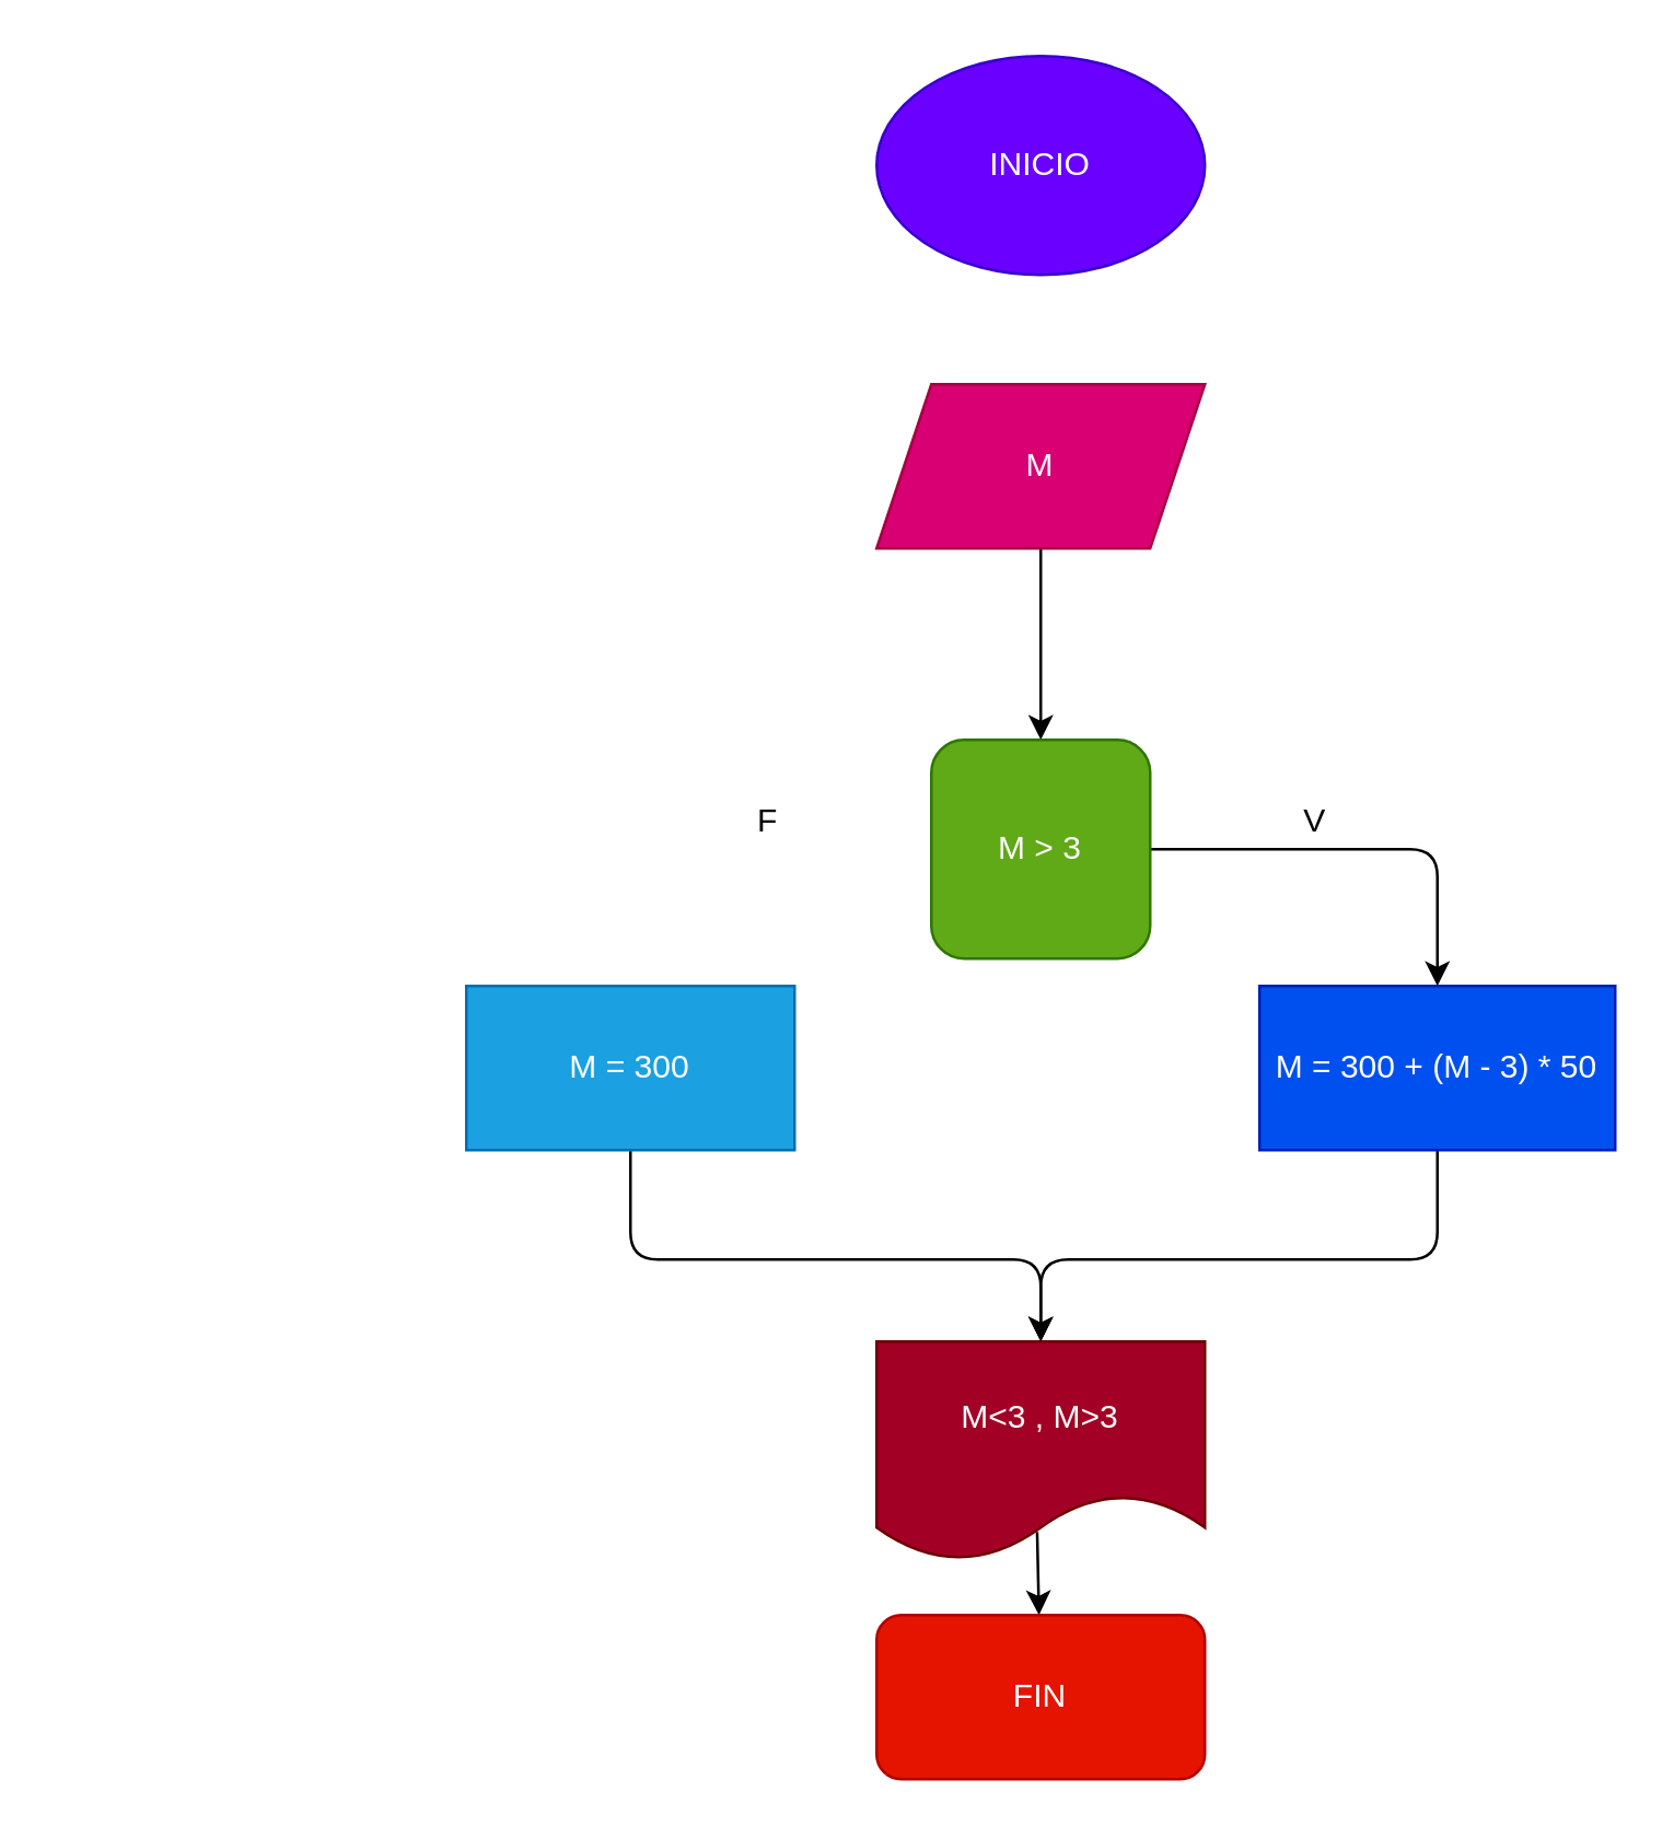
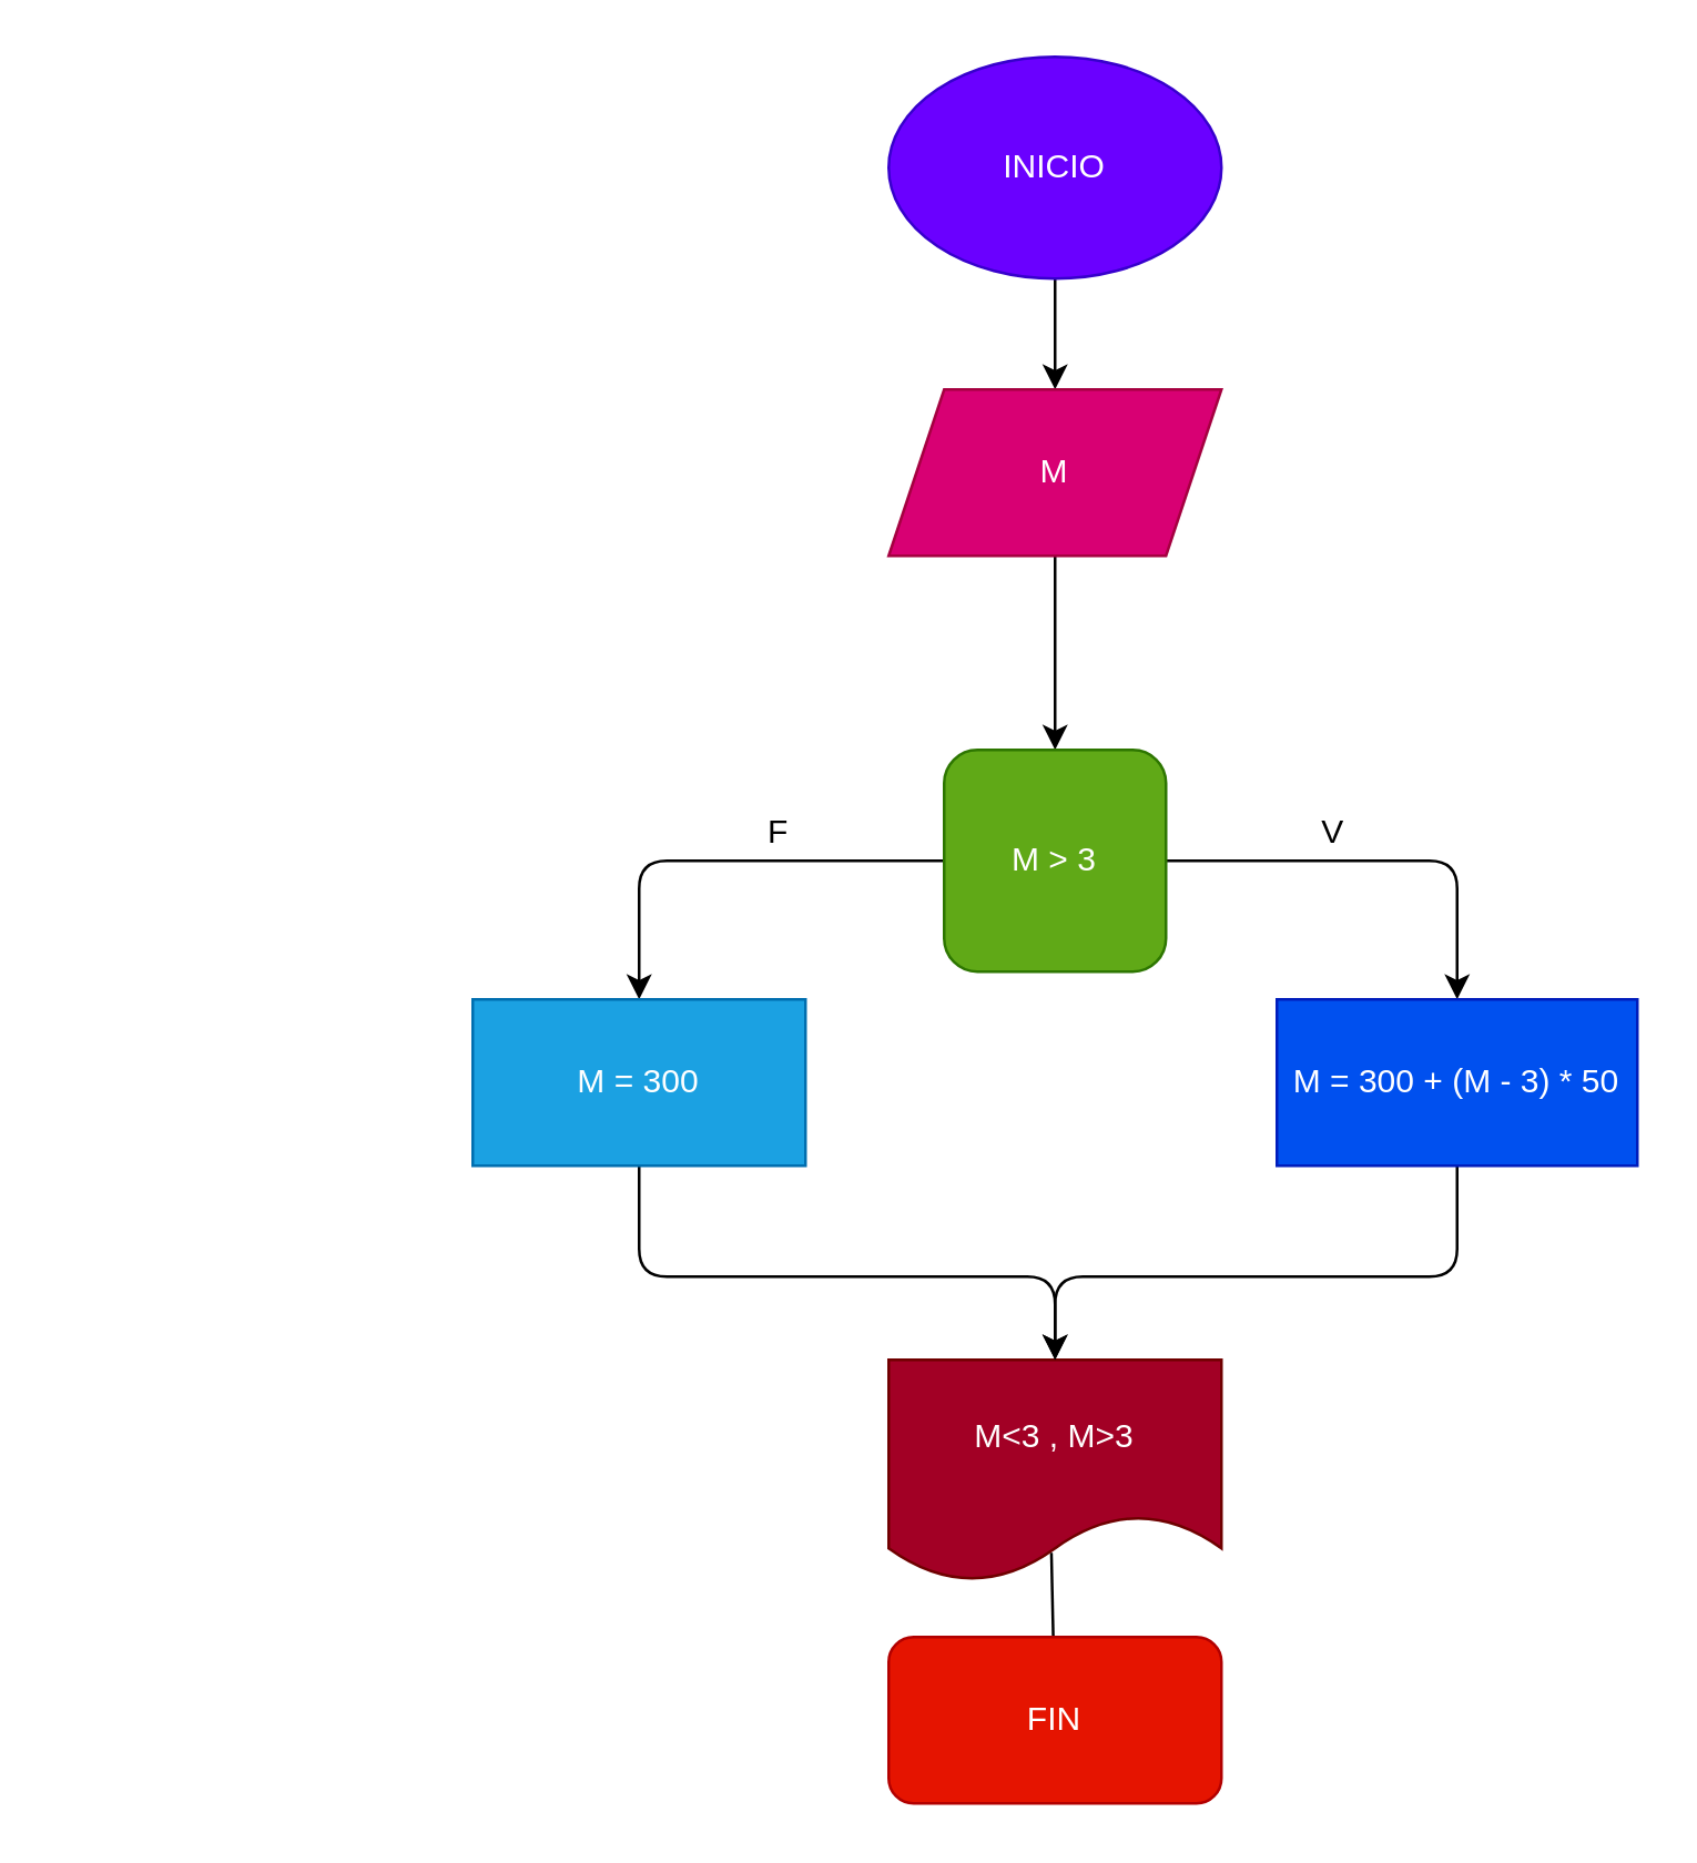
+ <mxCell id="2" value="" style="edgeStyle=none;html=1;" parent="1" source="3" target="5" edge="1"><mxGeometry relative="1" as="geometry" /></mxCell>
+ <mxCell id="6" value="" style="edgeStyle=none;html=1;" edge="1" parent="1" source="8" target="18"><mxGeometry relative="1" as="geometry"><Array as="points"><mxPoint x="230" y="310" /></Array></mxGeometry></mxCell>
- <mxCell id="14" value="" style="edgeStyle=none;html=1;exitX=0.489;exitY=0.87;exitDx=0;exitDy=0;exitPerimeter=0;" edge="1" parent="1" source="15" target="16"><mxGeometry relative="1" as="geometry" /></mxCell>
+ <mxCell id="14" value="" style="edgeStyle=none;html=1;exitX=0.489;exitY=0.87;exitDx=0;exitDy=0;exitPerimeter=0;endArrow=none;" edge="1" parent="1" source="15" target="16"><mxGeometry relative="1" as="geometry" /></mxCell>
